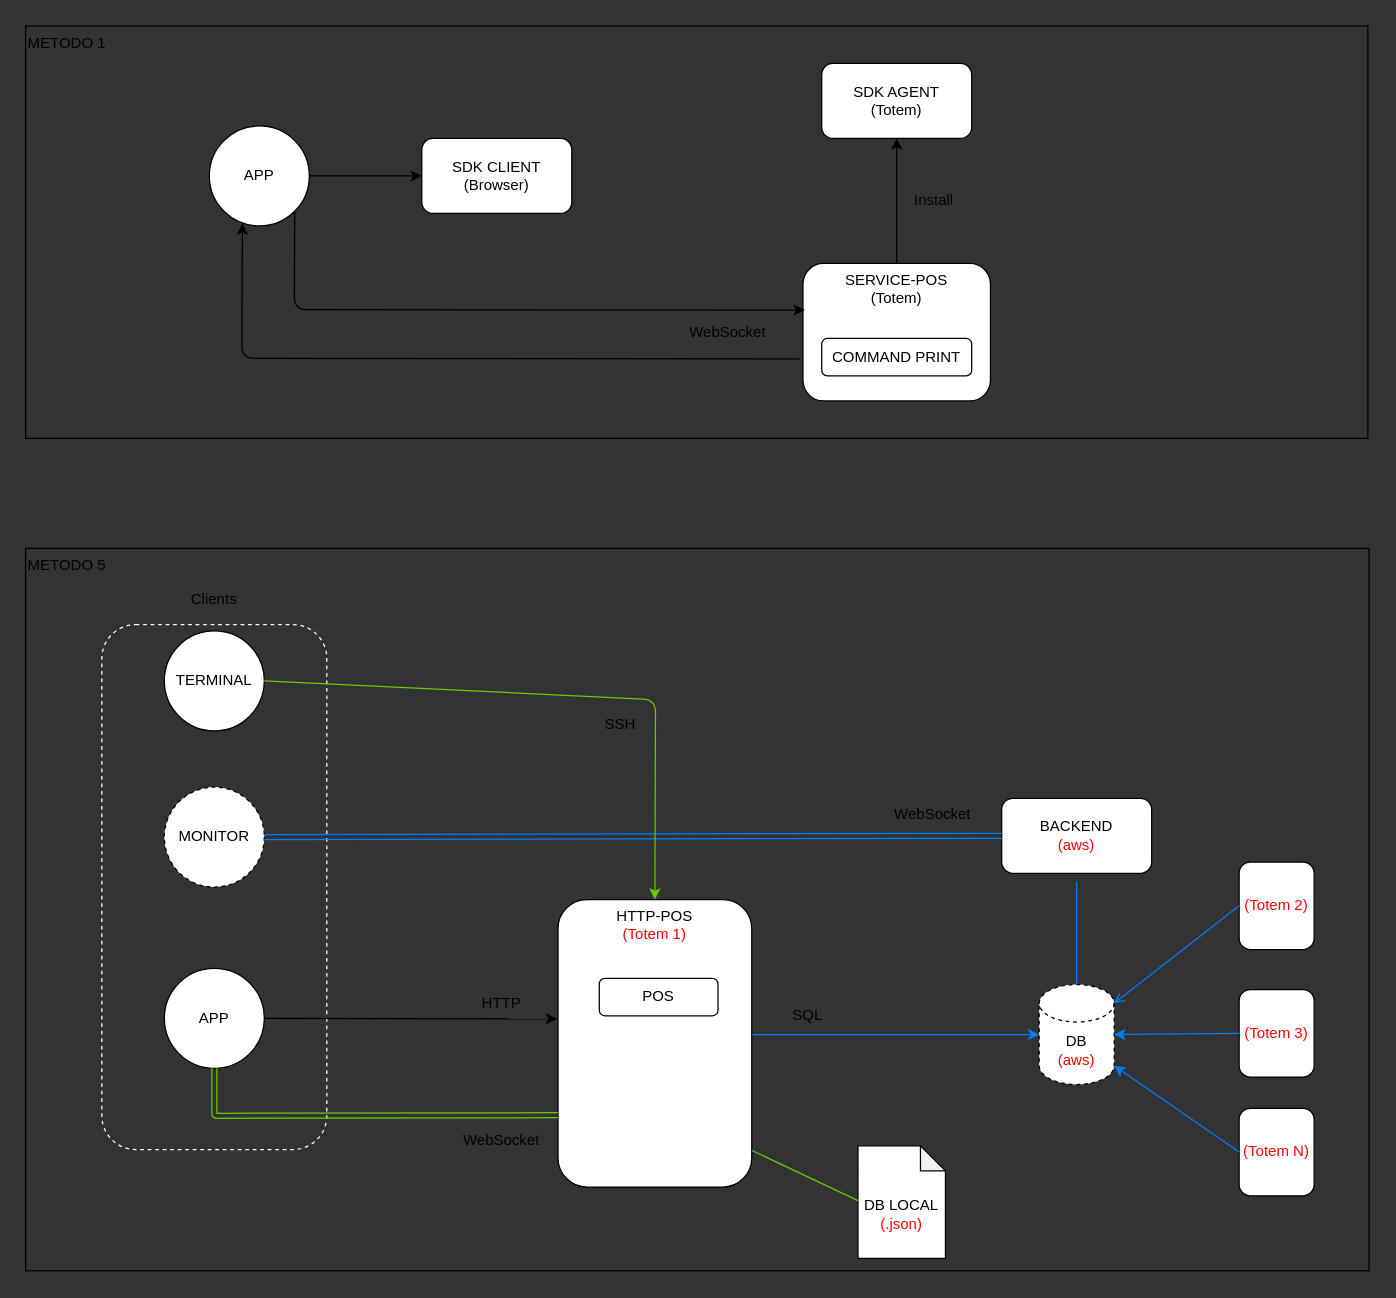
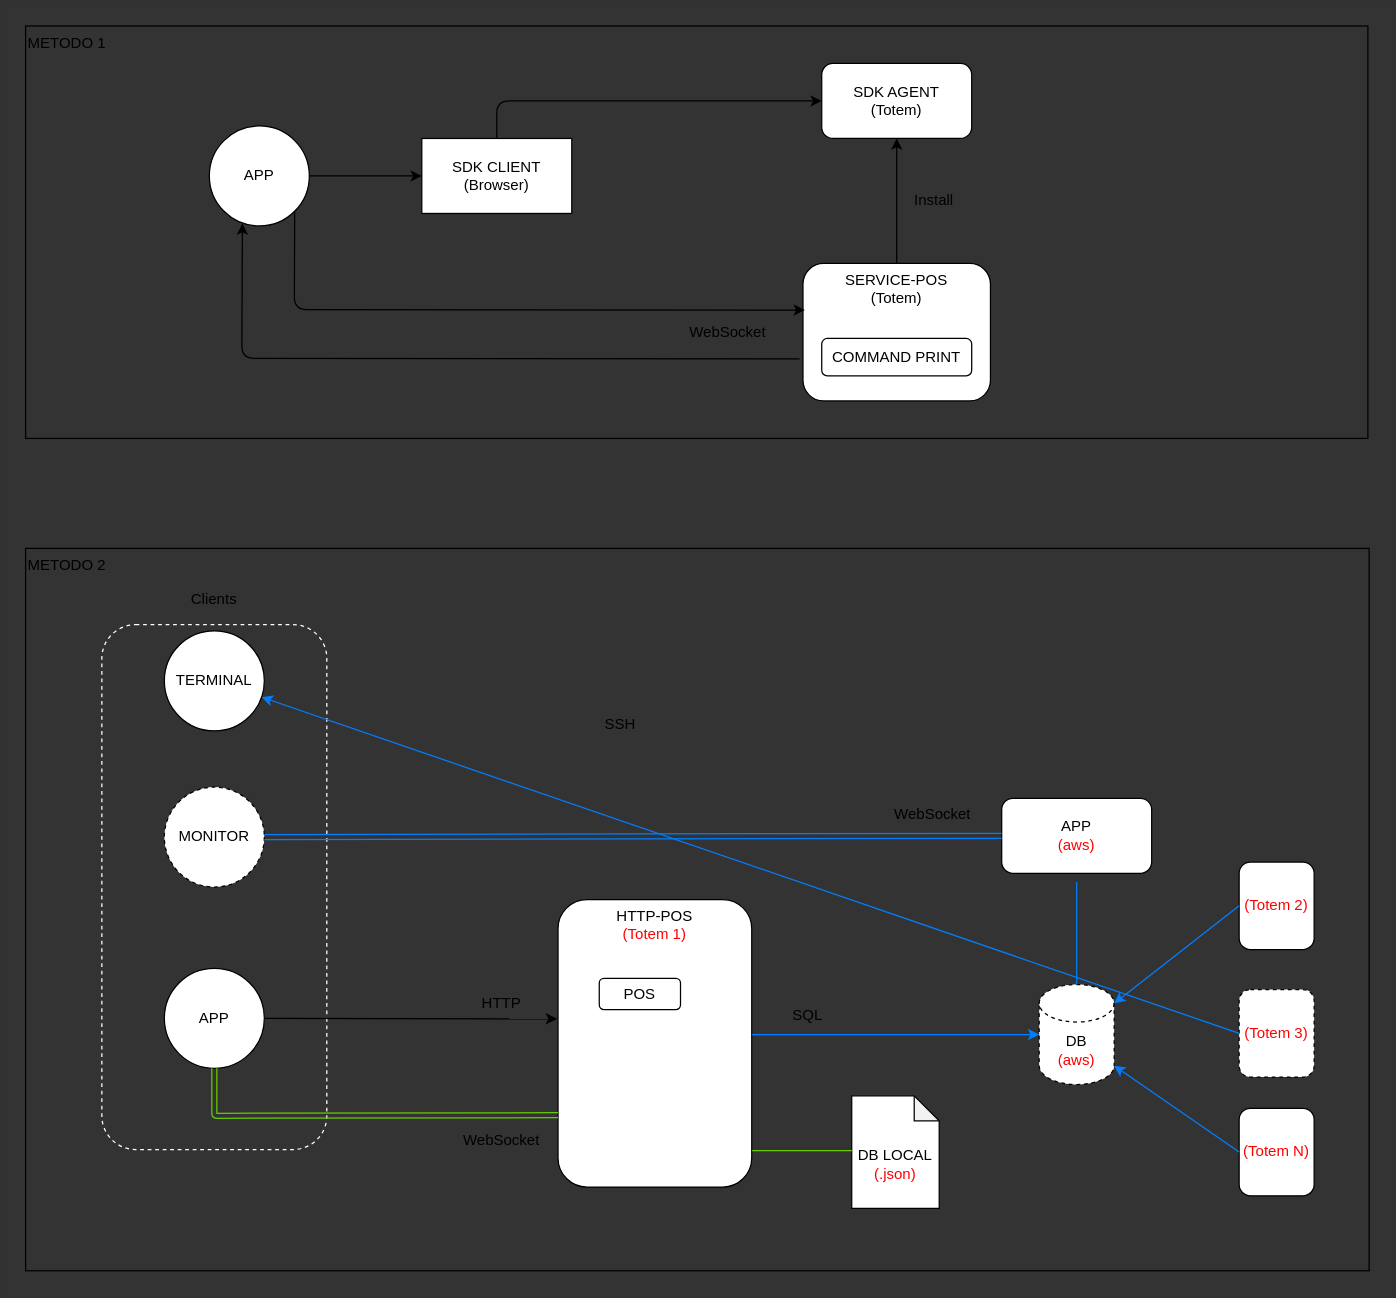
+ <mxCell id="6" value="" style="endArrow=classic;html=1;entryX=0;entryY=0.5;entryDx=0;entryDy=0;exitX=0.5;exitY=0;exitDx=0;exitDy=0;" parent="1" source="4" target="3" edge="1"><mxGeometry width="50" height="50" relative="1" as="geometry"><mxPoint x="677" y="150" as="sourcePoint" /><mxPoint x="727" y="100" as="targetPoint" /><Array as="points"><mxPoint x="397" y="80" /></Array></mxGeometry></mxCell>
- <mxCell id="4" value="SDK CLIENT&lt;br&gt;(Browser)" style="whiteSpace=wrap;html=1;align=center;rounded=1;" parent="1" vertex="1"><mxGeometry x="337" y="110" width="120" height="60" as="geometry" /></mxCell>
+ <mxCell id="4" value="SDK CLIENT&lt;br&gt;(Browser)" style="whiteSpace=wrap;html=1;align=center;rounded=0;" parent="1" vertex="1"><mxGeometry x="337" y="110" width="120" height="60" as="geometry" /></mxCell>
- <mxCell id="42" value="METODO 5" style="rounded=0;whiteSpace=wrap;html=1;fillColor=none;verticalAlign=top;align=left;" vertex="1" parent="1"><mxGeometry x="20" y="438" width="1075" height="578" as="geometry" /></mxCell>
+ <mxCell id="42" value="METODO 2" style="rounded=0;whiteSpace=wrap;html=1;fillColor=none;verticalAlign=top;align=left;" vertex="1" parent="1"><mxGeometry x="20" y="438" width="1075" height="578" as="geometry" /></mxCell>
- <mxCell id="38" value="" style="endArrow=classic;html=1;exitX=1;exitY=0.5;exitDx=0;exitDy=0;entryX=0.5;entryY=0;entryDx=0;entryDy=0;fillColor=#60a917;strokeWidth=1;strokeColor=#66CC00;" parent="1" source="31" target="10" edge="1"><mxGeometry width="50" height="50" relative="1" as="geometry"><mxPoint x="541" y="729" as="sourcePoint" /><mxPoint x="591" y="679" as="targetPoint" /><Array as="points"><mxPoint x="524" y="559" /></Array></mxGeometry></mxCell>
- <mxCell id="23" value="BACKEND&lt;br&gt;&lt;font color=&quot;#ff0000&quot;&gt;(aws)&lt;/font&gt;" style="whiteSpace=wrap;html=1;rounded=1;" parent="1" vertex="1"><mxGeometry x="801" y="638" width="120" height="60" as="geometry" /></mxCell>
+ <mxCell id="23" value="APP&lt;br&gt;&lt;font color=&quot;#ff0000&quot;&gt;(aws)&lt;/font&gt;" style="whiteSpace=wrap;html=1;rounded=1;" parent="1" vertex="1"><mxGeometry x="801" y="638" width="120" height="60" as="geometry" /></mxCell>
- <mxCell id="35" value="" style="endArrow=open;html=1;entryX=1;entryY=0;entryDx=0;entryDy=15;entryPerimeter=0;exitX=0;exitY=0.5;exitDx=0;exitDy=0;strokeColor=#007FFF;" parent="1" source="33" target="21" edge="1"><mxGeometry width="50" height="50" relative="1" as="geometry"><mxPoint x="666" y="837" as="sourcePoint" /><mxPoint x="841" y="837" as="targetPoint" /></mxGeometry></mxCell>
+ <mxCell id="35" value="" style="endArrow=classic;html=1;entryX=1;entryY=0;entryDx=0;entryDy=15;entryPerimeter=0;exitX=0;exitY=0.5;exitDx=0;exitDy=0;strokeColor=#007FFF;" parent="1" source="33" target="21" edge="1"><mxGeometry width="50" height="50" relative="1" as="geometry"><mxPoint x="666" y="837" as="sourcePoint" /><mxPoint x="841" y="837" as="targetPoint" /></mxGeometry></mxCell>
- <mxCell id="19" value="POS" style="whiteSpace=wrap;html=1;align=center;rounded=1;" parent="1" vertex="1"><mxGeometry x="479" y="782" width="95" height="30" as="geometry" /></mxCell>
+ <mxCell id="19" value="POS" style="whiteSpace=wrap;html=1;align=center;rounded=1;" parent="1" vertex="1"><mxGeometry x="479" y="782" width="65" height="25" as="geometry" /></mxCell>
- <mxCell id="32" value="&lt;span&gt;&lt;font color=&quot;#ff0000&quot;&gt;(Totem 3)&lt;/font&gt;&lt;/span&gt;" style="whiteSpace=wrap;html=1;rounded=1;" parent="1" vertex="1"><mxGeometry x="991" y="791" width="60" height="70" as="geometry" /></mxCell>
+ <mxCell id="32" value="&lt;span&gt;&lt;font color=&quot;#ff0000&quot;&gt;(Totem 3)&lt;/font&gt;&lt;/span&gt;" style="whiteSpace=wrap;html=1;rounded=1;dashed=1;" parent="1" vertex="1"><mxGeometry x="991" y="791" width="60" height="70" as="geometry" /></mxCell>
- <mxCell id="36" value="" style="endArrow=classic;html=1;entryX=1;entryY=0.5;entryDx=0;entryDy=0;entryPerimeter=0;exitX=0;exitY=0.5;exitDx=0;exitDy=0;strokeColor=#007FFF;" parent="1" source="32" target="21" edge="1"><mxGeometry width="50" height="50" relative="1" as="geometry"><mxPoint x="1001" y="760" as="sourcePoint" /><mxPoint x="901" y="812" as="targetPoint" /></mxGeometry></mxCell>
+ <mxCell id="36" value="" style="endArrow=classic;html=1;exitX=0;exitY=0.5;exitDx=0;exitDy=0;strokeColor=#007FFF;" parent="1" source="32" target="31" edge="1"><mxGeometry width="50" height="50" relative="1" as="geometry"><mxPoint x="1001" y="760" as="sourcePoint" /><mxPoint x="901" y="812" as="targetPoint" /></mxGeometry></mxCell>
- <mxCell id="22" value="DB LOCAL&lt;br&gt;&lt;font color=&quot;#ff0000&quot;&gt;(.json)&lt;/font&gt;" style="shape=note;whiteSpace=wrap;html=1;backgroundOutline=1;darkOpacity=0.05;verticalAlign=middle;labelPosition=center;verticalLabelPosition=middle;align=center;spacingBottom=0;spacingTop=20;size=20;rounded=1;" parent="1" vertex="1"><mxGeometry x="686" y="916" width="70" height="90" as="geometry" /></mxCell>
+ <mxCell id="22" value="DB LOCAL&lt;br&gt;&lt;font color=&quot;#ff0000&quot;&gt;(.json)&lt;/font&gt;" style="shape=note;whiteSpace=wrap;html=1;backgroundOutline=1;darkOpacity=0.05;verticalAlign=middle;labelPosition=center;verticalLabelPosition=middle;align=center;spacingBottom=0;spacingTop=20;size=20;rounded=1;" parent="1" vertex="1"><mxGeometry x="681" y="876" width="70" height="90" as="geometry" /></mxCell>
